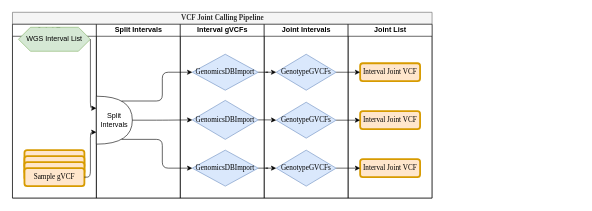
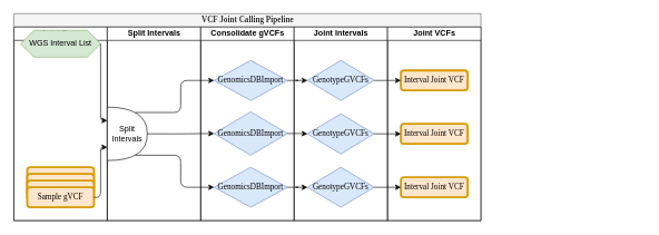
- <mxCell id="21" value="Interval gVCFs" style="swimlane;html=1;startSize=20;" parent="2" vertex="1"><mxGeometry x="280" y="20" width="140" height="290" as="geometry" /></mxCell>
+ <mxCell id="21" value="Consolidate gVCFs" style="swimlane;html=1;startSize=20;" parent="2" vertex="1"><mxGeometry x="280" y="20" width="140" height="290" as="geometry" /></mxCell>
- <mxCell id="29" value="Joint List" style="swimlane;html=1;startSize=20;" parent="2" vertex="1"><mxGeometry x="560" y="20" width="140" height="290" as="geometry" /></mxCell>
+ <mxCell id="29" value="Joint VCFs" style="swimlane;html=1;startSize=20;" parent="2" vertex="1"><mxGeometry x="560" y="20" width="140" height="290" as="geometry" /></mxCell>
